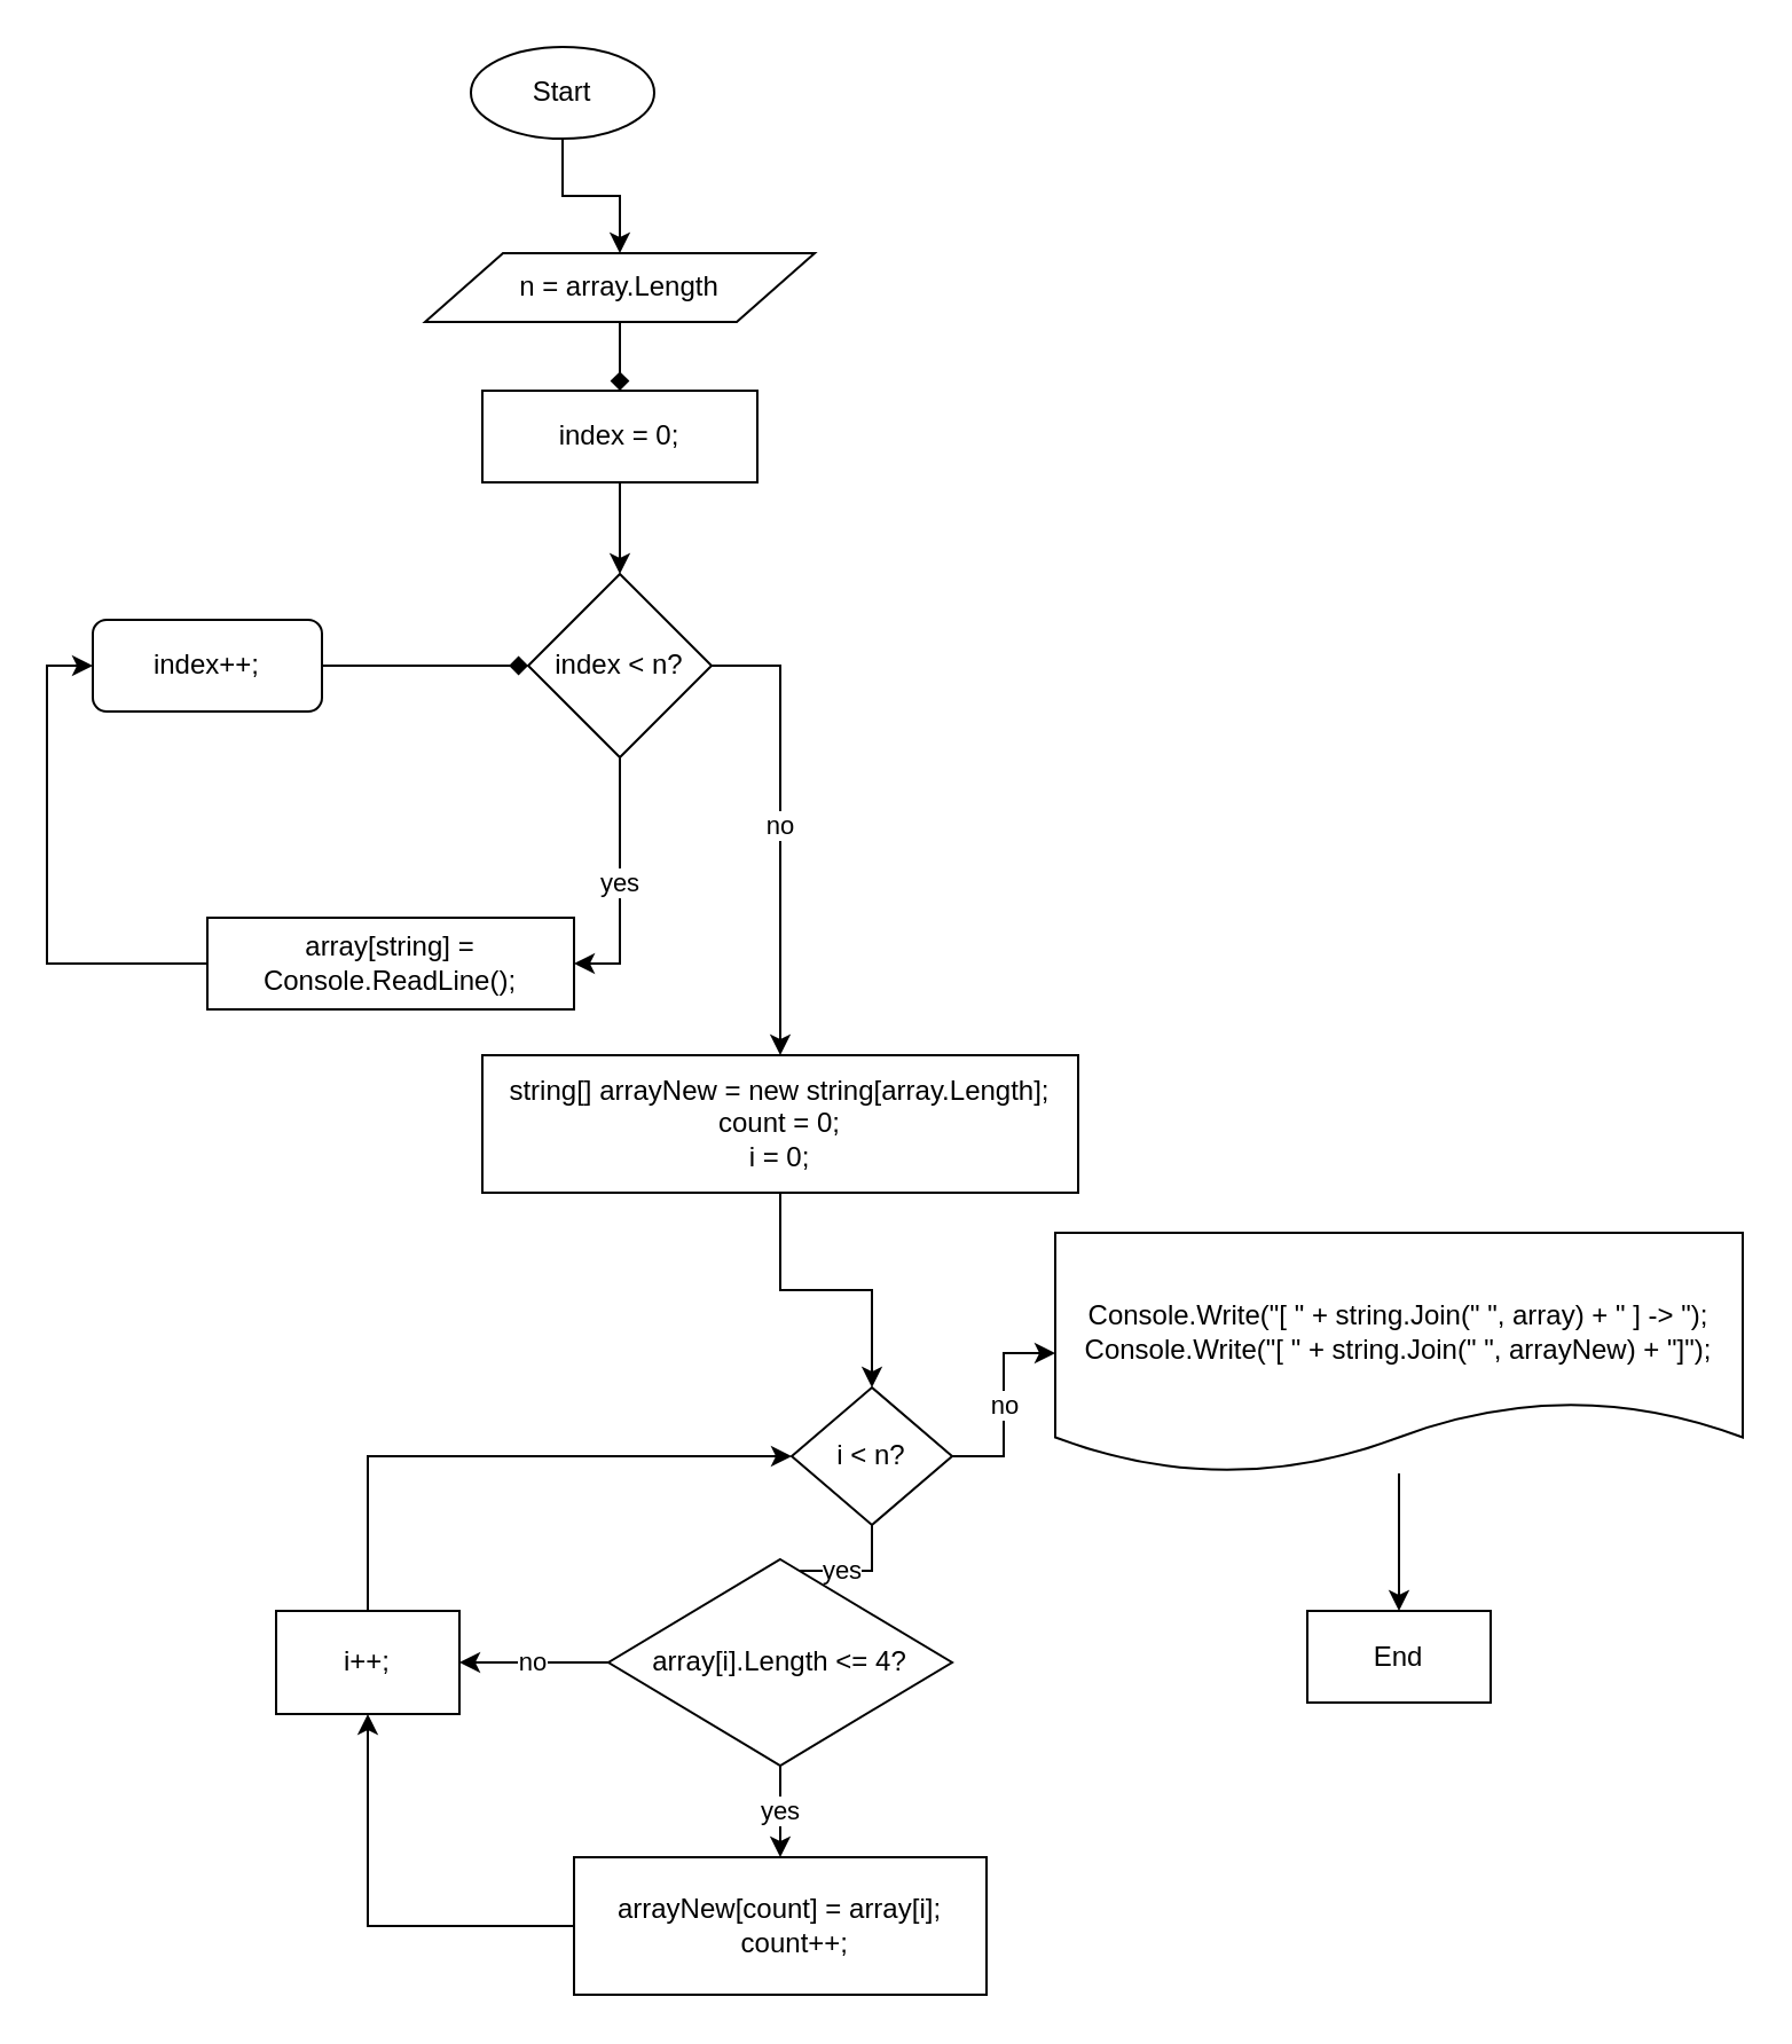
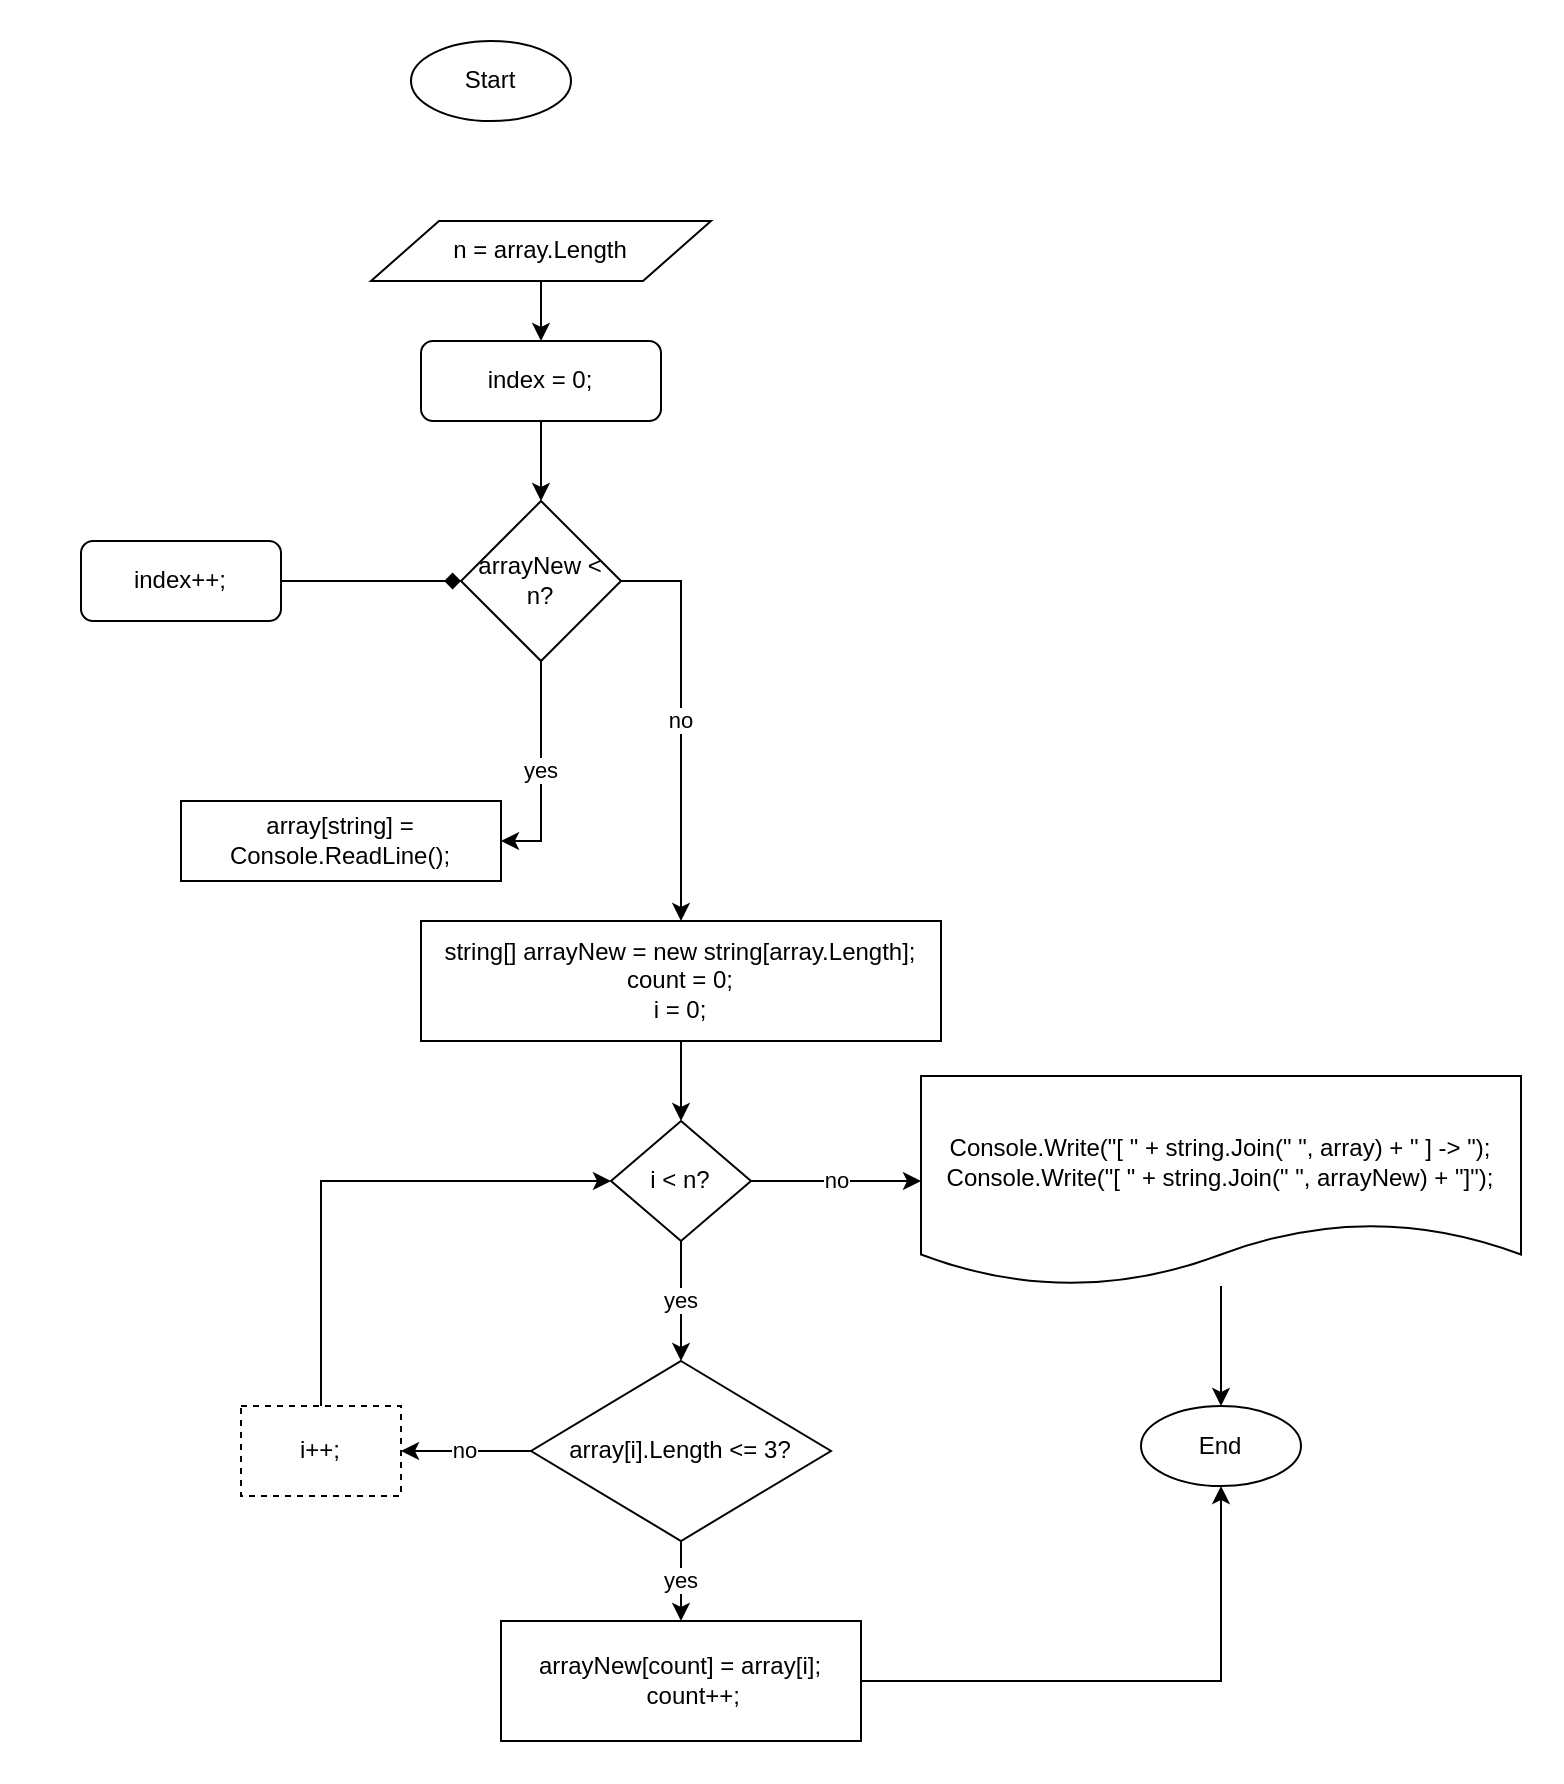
- <mxCell id="2" style="edgeStyle=orthogonalEdgeStyle;rounded=0;orthogonalLoop=1;jettySize=auto;html=1;" edge="1" parent="1" source="3" target="5"><mxGeometry relative="1" as="geometry"><mxPoint x="270" y="100" as="targetPoint" /></mxGeometry></mxCell>
- <mxCell id="4" style="edgeStyle=orthogonalEdgeStyle;rounded=0;orthogonalLoop=1;jettySize=auto;html=1;entryX=0.5;entryY=0;entryDx=0;entryDy=0;endArrow=diamond;" edge="1" parent="1" source="5" target="22"><mxGeometry relative="1" as="geometry" /></mxCell>
+ <mxCell id="4" style="edgeStyle=orthogonalEdgeStyle;rounded=0;orthogonalLoop=1;jettySize=auto;html=1;entryX=0.5;entryY=0;entryDx=0;entryDy=0;" edge="1" parent="1" source="5" target="22"><mxGeometry relative="1" as="geometry" /></mxCell>
- <mxCell id="22" value="index = 0;" style="rounded=0;whiteSpace=wrap;html=1;" vertex="1" parent="1"><mxGeometry x="210" y="170" width="120" height="40" as="geometry" /></mxCell>
+ <mxCell id="22" value="index = 0;" style="whiteSpace=wrap;html=1;rounded=1;" vertex="1" parent="1"><mxGeometry x="210" y="170" width="120" height="40" as="geometry" /></mxCell>
- <mxCell id="25" value="index &amp;lt; n?" style="rhombus;whiteSpace=wrap;html=1;" vertex="1" parent="1"><mxGeometry x="230" y="250" width="80" height="80" as="geometry" /></mxCell>
+ <mxCell id="25" value="arrayNew &amp;lt; n?" style="rhombus;whiteSpace=wrap;html=1;" vertex="1" parent="1"><mxGeometry x="230" y="250" width="80" height="80" as="geometry" /></mxCell>
- <mxCell id="26" style="edgeStyle=orthogonalEdgeStyle;rounded=0;orthogonalLoop=1;jettySize=auto;html=1;entryX=0;entryY=0.5;entryDx=0;entryDy=0;exitX=0;exitY=0.5;exitDx=0;exitDy=0;" edge="1" parent="1" source="27" target="29"><mxGeometry relative="1" as="geometry"><Array as="points"><mxPoint x="20" y="420" /><mxPoint x="20" y="290" /></Array></mxGeometry></mxCell>
- <mxCell id="10" value="i &amp;lt; n?" style="rhombus;whiteSpace=wrap;html=1;" vertex="1" parent="1"><mxGeometry x="345" y="605" width="70" height="60" as="geometry" /></mxCell>
+ <mxCell id="10" value="i &amp;lt; n?" style="rhombus;whiteSpace=wrap;html=1;" vertex="1" parent="1"><mxGeometry x="305" y="560" width="70" height="60" as="geometry" /></mxCell>
- <mxCell id="20" value="End" style="whiteSpace=wrap;html=1;rounded=0;" vertex="1" parent="1"><mxGeometry x="570" y="702.5" width="80" height="40" as="geometry" /></mxCell>
+ <mxCell id="20" value="End" style="ellipse;whiteSpace=wrap;html=1;" vertex="1" parent="1"><mxGeometry x="570" y="702.5" width="80" height="40" as="geometry" /></mxCell>
- <mxCell id="17" value="i++;" style="rounded=0;whiteSpace=wrap;html=1;" vertex="1" parent="1"><mxGeometry x="120" y="702.5" width="80" height="45" as="geometry" /></mxCell>
+ <mxCell id="17" value="i++;" style="rounded=0;whiteSpace=wrap;html=1;dashed=1;" vertex="1" parent="1"><mxGeometry x="120" y="702.5" width="80" height="45" as="geometry" /></mxCell>
- <mxCell id="13" value="array[i].Length &amp;lt;= 4?" style="rhombus;whiteSpace=wrap;html=1;" vertex="1" parent="1"><mxGeometry x="265" y="680" width="150" height="90" as="geometry" /></mxCell>
+ <mxCell id="13" value="array[i].Length &amp;lt;= 3?" style="rhombus;whiteSpace=wrap;html=1;" vertex="1" parent="1"><mxGeometry x="265" y="680" width="150" height="90" as="geometry" /></mxCell>
- <mxCell id="14" style="edgeStyle=orthogonalEdgeStyle;rounded=0;orthogonalLoop=1;jettySize=auto;html=1;entryX=0.5;entryY=1;entryDx=0;entryDy=0;" edge="1" parent="1" source="15" target="17"><mxGeometry relative="1" as="geometry" /></mxCell>
+ <mxCell id="14" style="edgeStyle=orthogonalEdgeStyle;rounded=0;orthogonalLoop=1;jettySize=auto;html=1;" edge="1" parent="1" source="15" target="20"><mxGeometry relative="1" as="geometry" /></mxCell>
